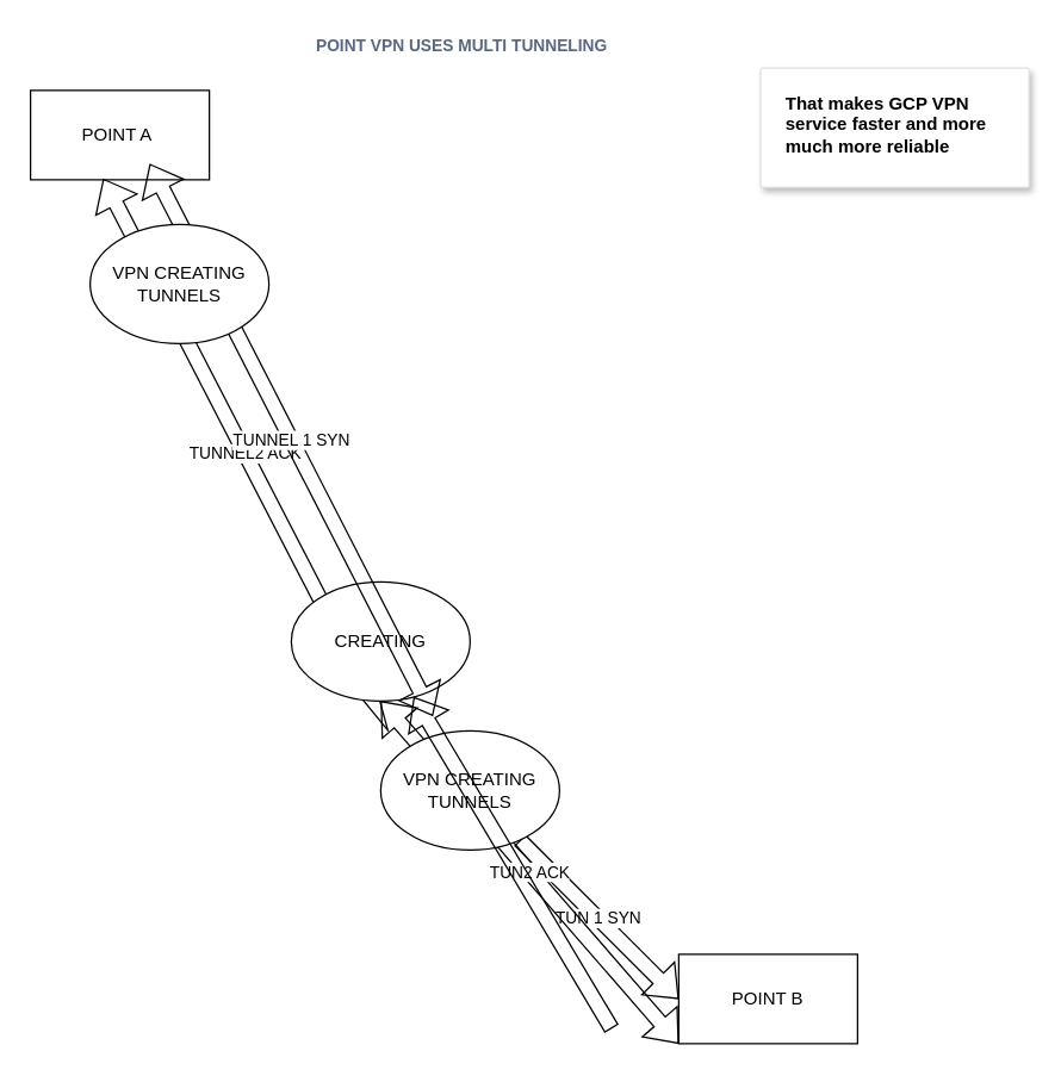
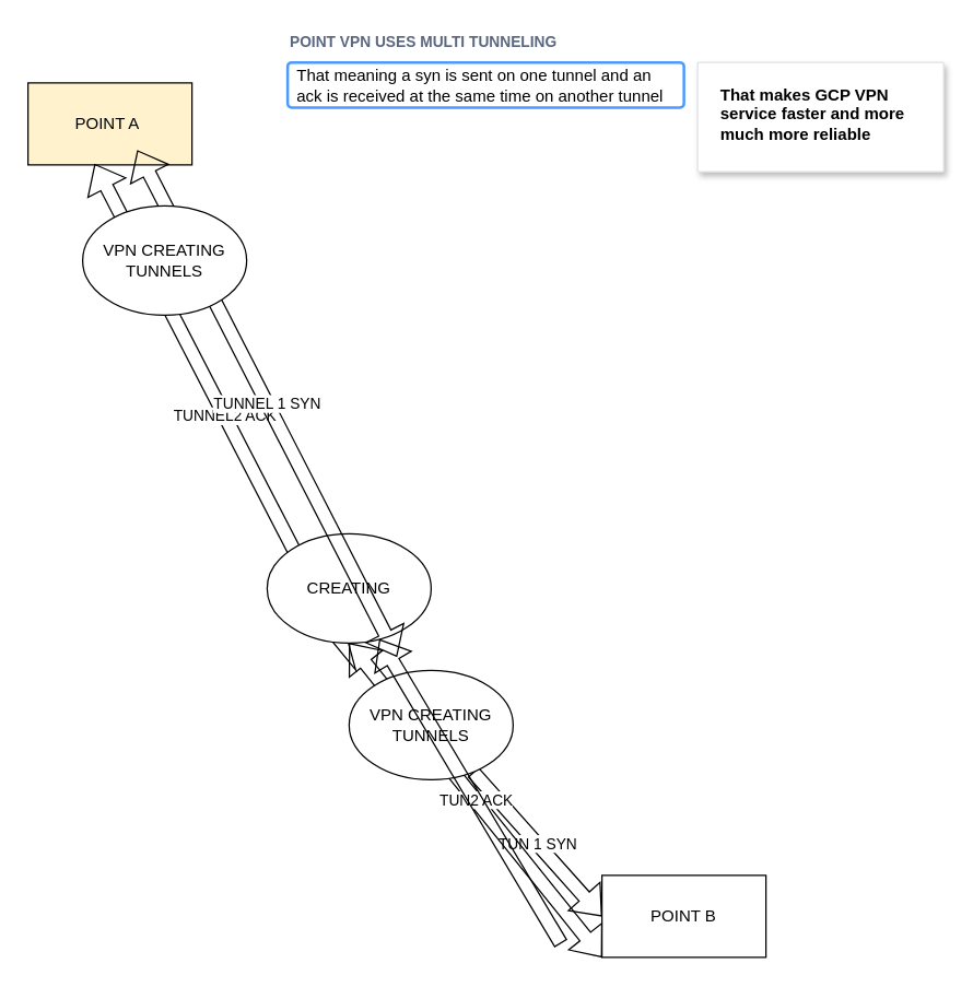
+ <mxCell id="13" value="That meaning a syn is sent on one tunnel and an&amp;nbsp;&lt;br&gt;ack is received at the same time on another tunnel" style="rounded=1;arcSize=9;fillColor=#ffffff;align=left;spacingLeft=5;strokeColor=#4C9AFF;html=1;strokeWidth=2;fontSize=12" parent="1" vertex="1"><mxGeometry x="210" y="45" width="290" height="33" as="geometry" /></mxCell>
- <mxCell id="2" value="POINT A&amp;nbsp;" style="rounded=0;whiteSpace=wrap;html=1;" parent="1" vertex="1"><mxGeometry x="20" y="60" width="120" height="60" as="geometry" /></mxCell>
+ <mxCell id="2" value="POINT A&amp;nbsp;" style="rounded=0;whiteSpace=wrap;html=1;fillColor=#fff2cc;" parent="1" vertex="1"><mxGeometry x="20" y="60" width="120" height="60" as="geometry" /></mxCell>
- <mxCell id="5" value="POINT B" style="rounded=0;whiteSpace=wrap;html=1;" parent="1" vertex="1"><mxGeometry x="455" y="640" width="120" height="60" as="geometry" /></mxCell>
+ <mxCell id="5" value="POINT B" style="rounded=0;whiteSpace=wrap;html=1;" parent="1" vertex="1"><mxGeometry x="440" y="640" width="120" height="60" as="geometry" /></mxCell>
